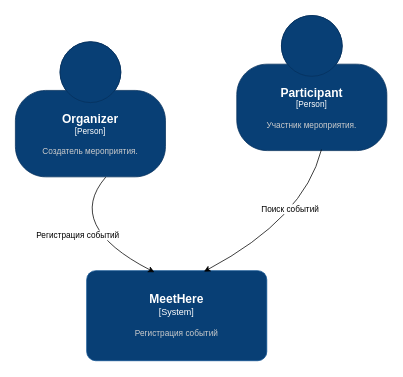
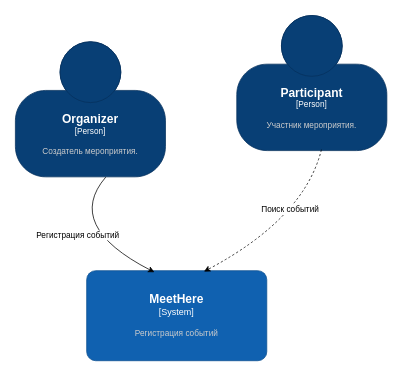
- <mxCell id="7" value="" style="curved=1;endArrow=classic;html=1;rounded=0;exitX=0.564;exitY=0.993;exitDx=0;exitDy=0;exitPerimeter=0;entryX=0.651;entryY=0.01;entryDx=0;entryDy=0;entryPerimeter=0;" edge="1" parent="1" source="2" target="4"><mxGeometry width="50" height="50" relative="1" as="geometry"><mxPoint x="65" y="210" as="sourcePoint" /><mxPoint x="215" y="372" as="targetPoint" /><Array as="points"><mxPoint x="405" y="290" /></Array></mxGeometry></mxCell>
+ <mxCell id="7" value="" style="curved=1;endArrow=classic;html=1;rounded=0;exitX=0.564;exitY=0.993;exitDx=0;exitDy=0;exitPerimeter=0;entryX=0.651;entryY=0.01;entryDx=0;entryDy=0;entryPerimeter=0;dashed=1;" edge="1" parent="1" source="2" target="4"><mxGeometry width="50" height="50" relative="1" as="geometry"><mxPoint x="65" y="210" as="sourcePoint" /><mxPoint x="215" y="372" as="targetPoint" /><Array as="points"><mxPoint x="405" y="290" /></Array></mxGeometry></mxCell>
- <mxCell id="4" value="&lt;font style=&quot;font-size: 16px&quot;&gt;&lt;b&gt;MeetHere&lt;/b&gt;&lt;/font&gt;&lt;div&gt;[System]&lt;/div&gt;&lt;br&gt;&lt;div&gt;&lt;font style=&quot;font-size: 11px&quot;&gt;&lt;font color=&quot;#cccccc&quot;&gt;Регистрация событий&lt;/font&gt;&lt;/div&gt;" style="rounded=1;whiteSpace=wrap;html=1;labelBackgroundColor=none;fillColor=#083f75;fontColor=#ffffff;align=center;arcSize=10;strokeColor=#0D5091;metaEdit=1;resizable=0;points=[[0.25,0,0],[0.5,0,0],[0.75,0,0],[1,0.25,0],[1,0.5,0],[1,0.75,0],[0.75,1,0],[0.5,1,0],[0.25,1,0],[0,0.75,0],[0,0.5,0],[0,0.25,0]];" vertex="1" parent="1"><mxGeometry x="115" y="360" width="240" height="120" as="geometry" /></mxCell>
+ <mxCell id="4" value="&lt;font style=&quot;font-size: 16px&quot;&gt;&lt;b&gt;MeetHere&lt;/b&gt;&lt;/font&gt;&lt;div&gt;[System]&lt;/div&gt;&lt;br&gt;&lt;div&gt;&lt;font style=&quot;font-size: 11px&quot;&gt;&lt;font color=&quot;#cccccc&quot;&gt;Регистрация событий&lt;/font&gt;&lt;/div&gt;" style="rounded=1;whiteSpace=wrap;html=1;labelBackgroundColor=none;fillColor=#1061B0;fontColor=#ffffff;align=center;arcSize=10;strokeColor=#0D5091;metaEdit=1;resizable=0;points=[[0.25,0,0],[0.5,0,0],[0.75,0,0],[1,0.25,0],[1,0.5,0],[1,0.75,0],[0.75,1,0],[0.5,1,0],[0.25,1,0],[0,0.75,0],[0,0.5,0],[0,0.25,0]];" vertex="1" parent="1"><mxGeometry x="115" y="360" width="240" height="120" as="geometry" /></mxCell>
